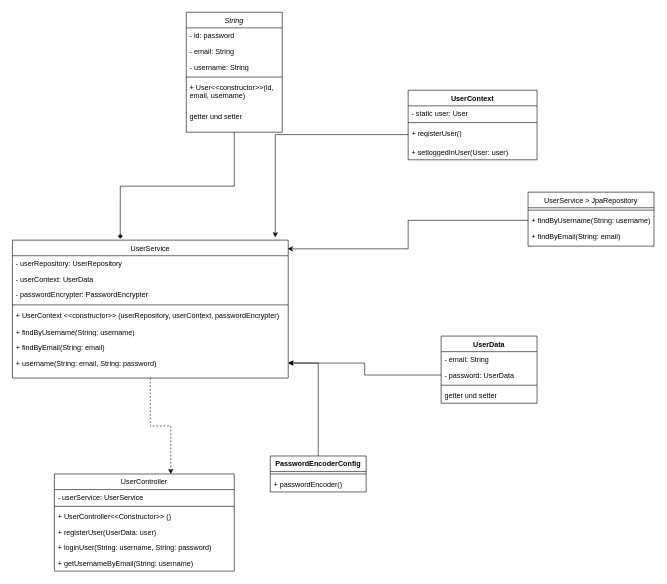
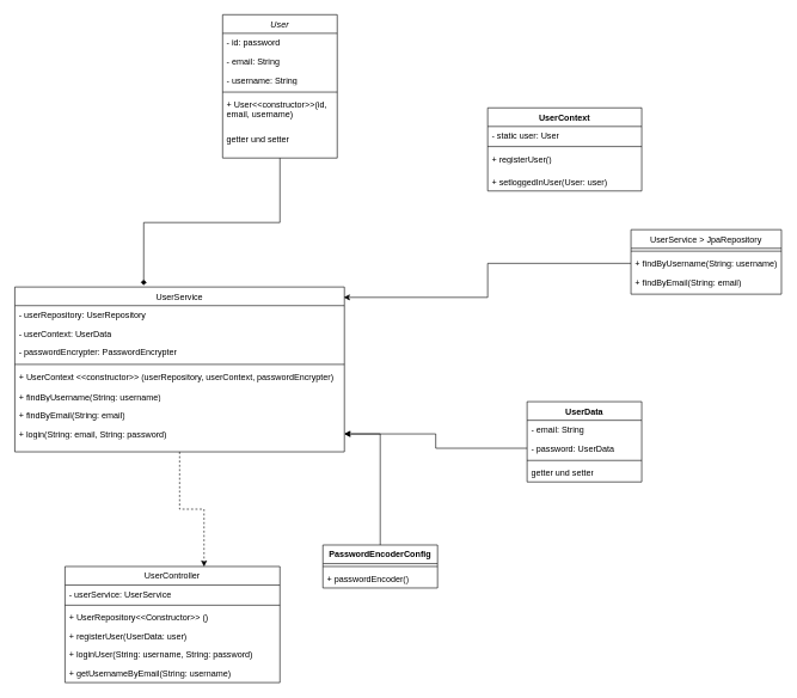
- <mxCell id="2" value="String" style="swimlane;fontStyle=2;align=center;verticalAlign=top;childLayout=stackLayout;horizontal=1;startSize=26;horizontalStack=0;resizeParent=1;resizeLast=0;collapsible=1;marginBottom=0;rounded=0;shadow=0;strokeWidth=1;" parent="1" vertex="1"><mxGeometry x="310" y="20" width="160" height="200" as="geometry"><mxRectangle x="230" y="140" width="160" height="26" as="alternateBounds" /></mxGeometry></mxCell>
+ <mxCell id="2" value="User" style="swimlane;fontStyle=2;align=center;verticalAlign=top;childLayout=stackLayout;horizontal=1;startSize=26;horizontalStack=0;resizeParent=1;resizeLast=0;collapsible=1;marginBottom=0;rounded=0;shadow=0;strokeWidth=1;" parent="1" vertex="1"><mxGeometry x="310" y="20" width="160" height="200" as="geometry"><mxRectangle x="230" y="140" width="160" height="26" as="alternateBounds" /></mxGeometry></mxCell>
- <mxCell id="37" style="edgeStyle=orthogonalEdgeStyle;rounded=0;orthogonalLoop=1;jettySize=auto;html=1;entryX=0.953;entryY=-0.02;entryDx=0;entryDy=0;entryPerimeter=0;" edge="1" parent="1" source="35" target="9"><mxGeometry relative="1" as="geometry" /></mxCell>
- <mxCell id="17" value="+ username(String: email, String: password)" style="text;strokeColor=none;fillColor=none;align=left;verticalAlign=top;spacingLeft=4;spacingRight=4;overflow=hidden;rotatable=0;points=[[0,0.5],[1,0.5]];portConstraint=eastwest;whiteSpace=wrap;html=1;" vertex="1" parent="9"><mxGeometry y="192" width="460" height="26" as="geometry" /></mxCell>
+ <mxCell id="17" value="+ login(String: email, String: password)" style="text;strokeColor=none;fillColor=none;align=left;verticalAlign=top;spacingLeft=4;spacingRight=4;overflow=hidden;rotatable=0;points=[[0,0.5],[1,0.5]];portConstraint=eastwest;whiteSpace=wrap;html=1;" vertex="1" parent="9"><mxGeometry y="192" width="460" height="26" as="geometry" /></mxCell>
- <mxCell id="27" value="+ UserController&amp;lt;&amp;lt;Constructor&amp;gt;&amp;gt; ()" style="text;strokeColor=none;fillColor=none;align=left;verticalAlign=top;spacingLeft=4;spacingRight=4;overflow=hidden;rotatable=0;points=[[0,0.5],[1,0.5]];portConstraint=eastwest;whiteSpace=wrap;html=1;" vertex="1" parent="24"><mxGeometry y="58" width="300" height="26" as="geometry" /></mxCell>
+ <mxCell id="27" value="+ UserRepository&amp;lt;&amp;lt;Constructor&amp;gt;&amp;gt; ()" style="text;strokeColor=none;fillColor=none;align=left;verticalAlign=top;spacingLeft=4;spacingRight=4;overflow=hidden;rotatable=0;points=[[0,0.5],[1,0.5]];portConstraint=eastwest;whiteSpace=wrap;html=1;" vertex="1" parent="24"><mxGeometry y="58" width="300" height="26" as="geometry" /></mxCell>
